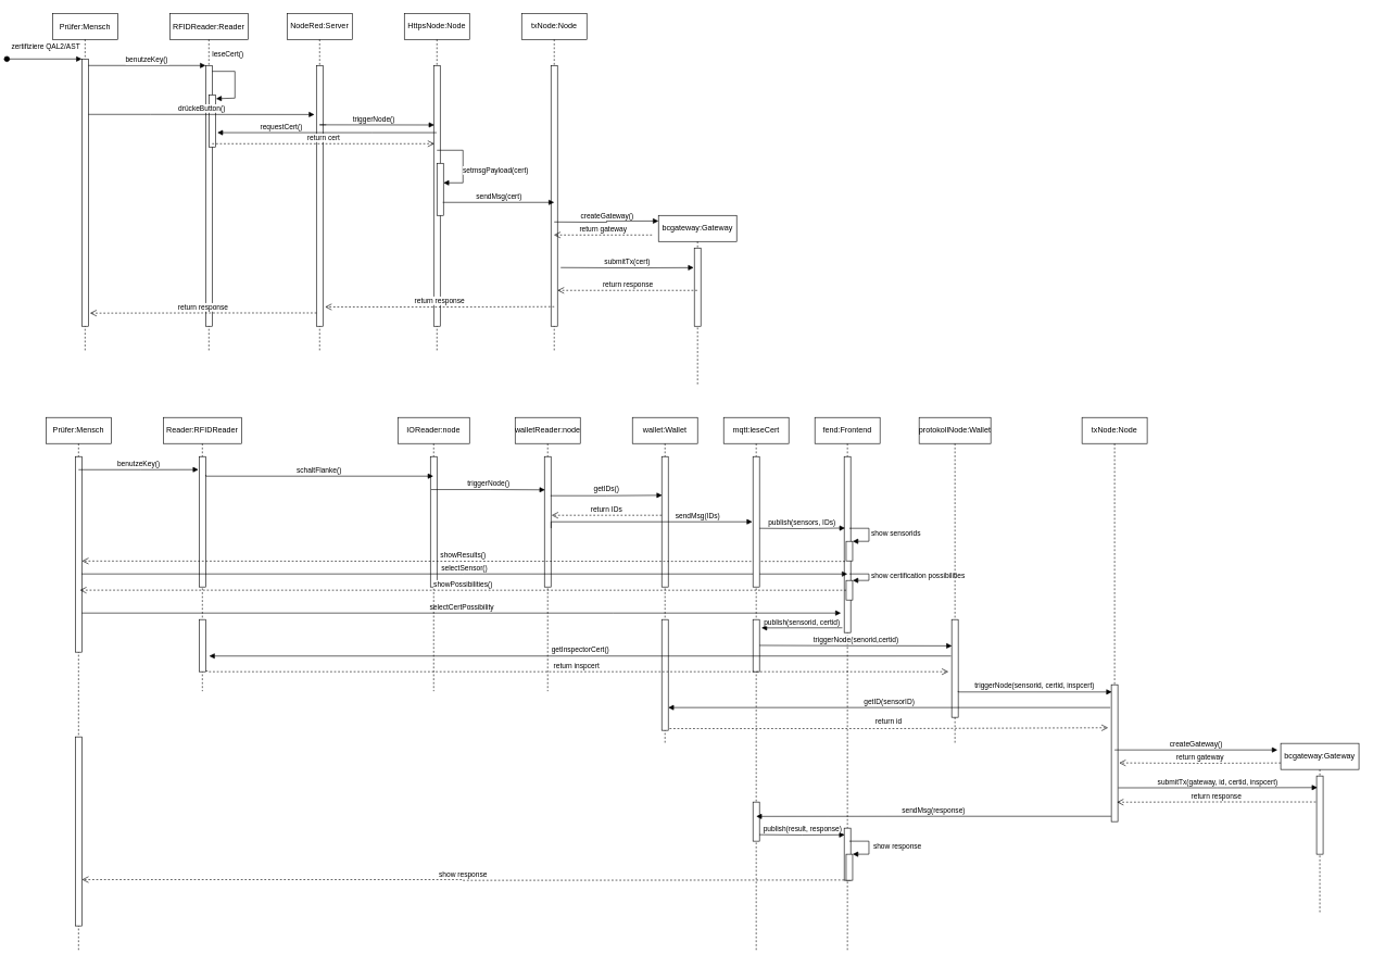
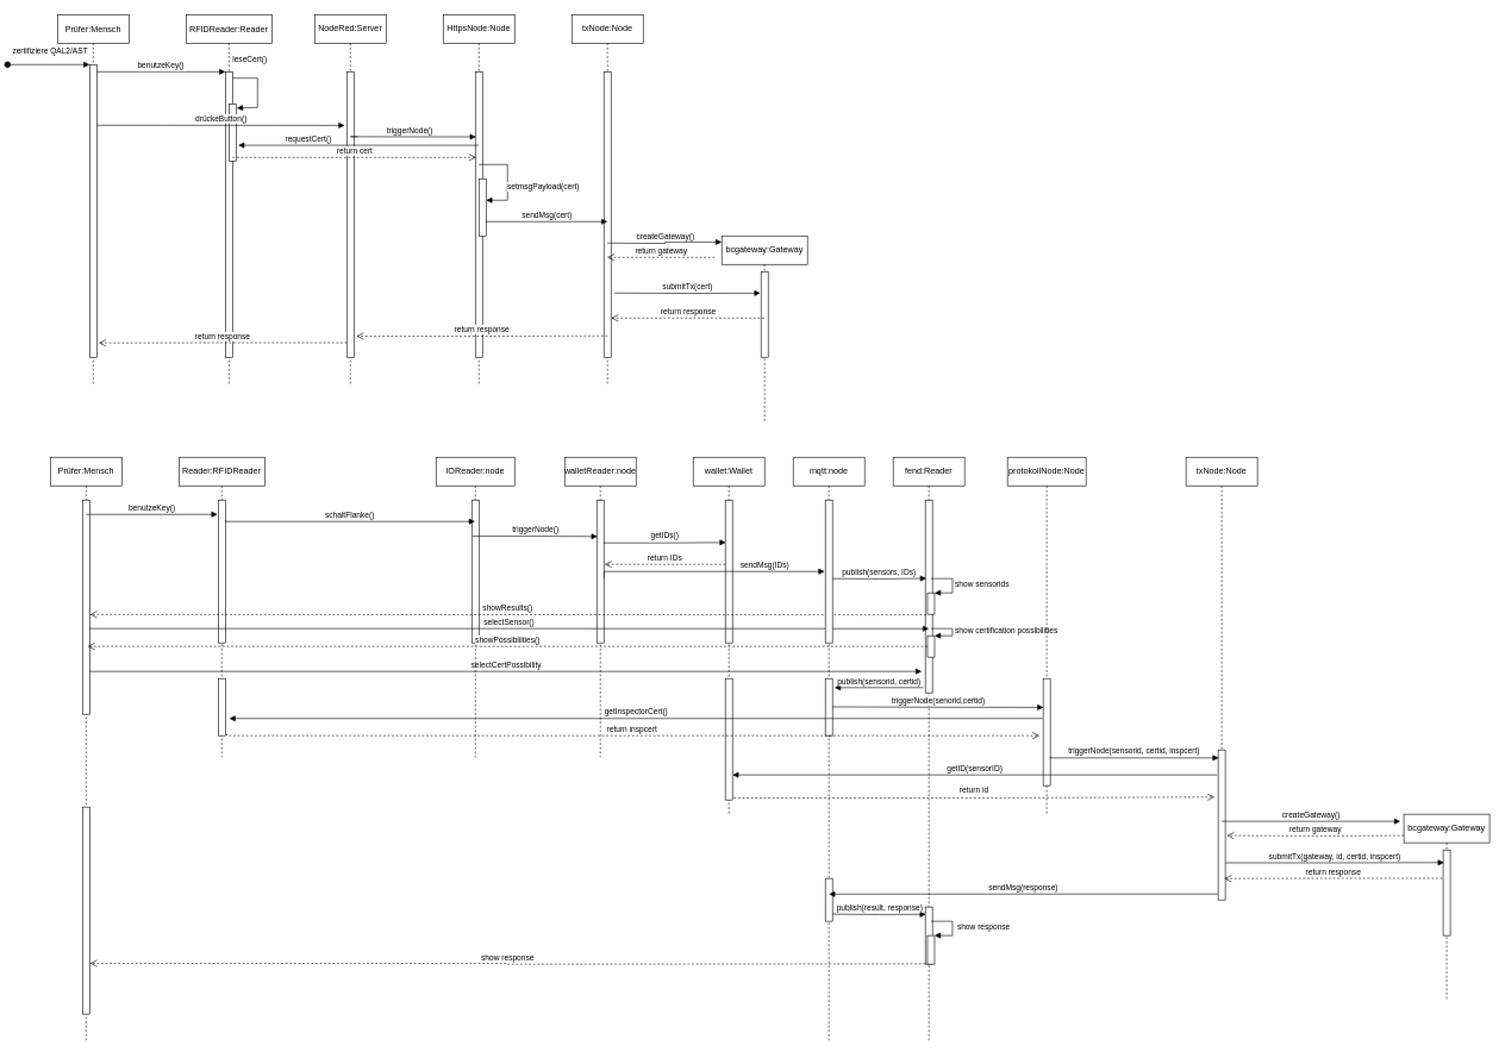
- <mxCell id="68" value="mqtt:leseCert" style="shape=umlLifeline;perimeter=lifelinePerimeter;whiteSpace=wrap;html=1;container=1;collapsible=0;recursiveResize=0;outlineConnect=0;" parent="1" vertex="1"><mxGeometry x="1060" y="640" width="100" height="820" as="geometry" /></mxCell>
+ <mxCell id="68" value="mqtt:node" style="shape=umlLifeline;perimeter=lifelinePerimeter;whiteSpace=wrap;html=1;container=1;collapsible=0;recursiveResize=0;outlineConnect=0;" parent="1" vertex="1"><mxGeometry x="1060" y="640" width="100" height="820" as="geometry" /></mxCell>
- <mxCell id="45" value="fend:Frontend" style="shape=umlLifeline;perimeter=lifelinePerimeter;whiteSpace=wrap;html=1;container=1;collapsible=0;recursiveResize=0;outlineConnect=0;" parent="1" vertex="1"><mxGeometry x="1200" y="640" width="100" height="820" as="geometry" /></mxCell>
+ <mxCell id="45" value="fend:Reader" style="shape=umlLifeline;perimeter=lifelinePerimeter;whiteSpace=wrap;html=1;container=1;collapsible=0;recursiveResize=0;outlineConnect=0;" parent="1" vertex="1"><mxGeometry x="1200" y="640" width="100" height="820" as="geometry" /></mxCell>
- <mxCell id="63" value="protokollNode:Wallet" style="shape=umlLifeline;perimeter=lifelinePerimeter;whiteSpace=wrap;html=1;container=1;collapsible=0;recursiveResize=0;outlineConnect=0;" parent="1" vertex="1"><mxGeometry x="1360" y="640" width="110" height="500" as="geometry" /></mxCell>
+ <mxCell id="63" value="protokollNode:Node" style="shape=umlLifeline;perimeter=lifelinePerimeter;whiteSpace=wrap;html=1;container=1;collapsible=0;recursiveResize=0;outlineConnect=0;" parent="1" vertex="1"><mxGeometry x="1360" y="640" width="110" height="500" as="geometry" /></mxCell>
